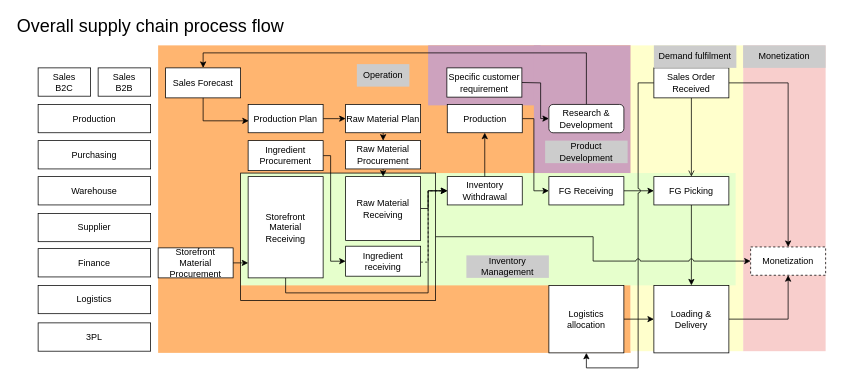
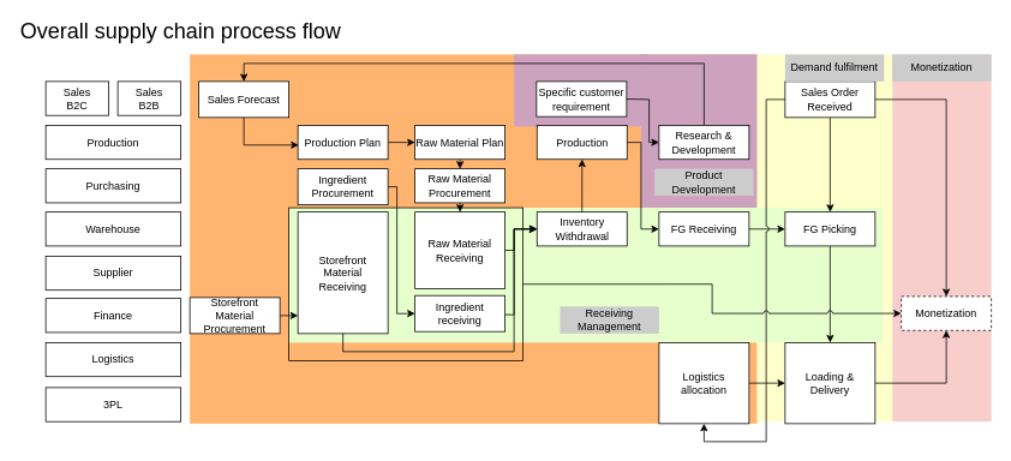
- <mxCell id="44" value="Operation" style="text;html=1;align=center;verticalAlign=middle;whiteSpace=wrap;rounded=0;fillColor=#CCCCCC;" parent="1" vertex="1"><mxGeometry x="475" y="85" width="70" height="30" as="geometry" /></mxCell>
- <mxCell id="55" value="Research &amp;amp; Development" style="whiteSpace=wrap;html=1;strokeColor=default;align=center;verticalAlign=middle;fontFamily=Helvetica;fontSize=12;fontColor=default;fillColor=#FFFFFF;rounded=1;" parent="1" vertex="1"><mxGeometry x="731" y="138.75" width="100" height="37.75" as="geometry" /></mxCell>
+ <mxCell id="55" value="Research &amp;amp; Development" style="whiteSpace=wrap;html=1;rounded=0;strokeColor=default;align=center;verticalAlign=middle;fontFamily=Helvetica;fontSize=12;fontColor=default;fillColor=#FFFFFF;" parent="1" vertex="1"><mxGeometry x="731" y="138.75" width="100" height="37.75" as="geometry" /></mxCell>
- <mxCell id="32" style="edgeStyle=orthogonalEdgeStyle;rounded=0;orthogonalLoop=1;jettySize=auto;html=1;entryX=0.5;entryY=0;entryDx=0;entryDy=0;endArrow=open;" parent="1" source="35" target="37" edge="1"><mxGeometry relative="1" as="geometry" /></mxCell>
+ <mxCell id="32" style="edgeStyle=orthogonalEdgeStyle;rounded=0;orthogonalLoop=1;jettySize=auto;html=1;entryX=0.5;entryY=0;entryDx=0;entryDy=0;" parent="1" source="35" target="37" edge="1"><mxGeometry relative="1" as="geometry" /></mxCell>
- <mxCell id="57" style="edgeStyle=orthogonalEdgeStyle;rounded=0;orthogonalLoop=1;jettySize=auto;html=1;entryX=0;entryY=0.5;entryDx=0;entryDy=0;dashed=1;" parent="1" source="58" target="26" edge="1"><mxGeometry relative="1" as="geometry"><Array as="points"><mxPoint x="570" y="349" /><mxPoint x="570" y="254" /></Array></mxGeometry></mxCell>
+ <mxCell id="57" style="edgeStyle=orthogonalEdgeStyle;rounded=0;orthogonalLoop=1;jettySize=auto;html=1;entryX=0;entryY=0.5;entryDx=0;entryDy=0;" parent="1" source="58" target="26" edge="1"><mxGeometry relative="1" as="geometry"><Array as="points"><mxPoint x="570" y="349" /><mxPoint x="570" y="254" /></Array></mxGeometry></mxCell>
- <mxCell id="43" value="Inventory Management" style="text;html=1;align=center;verticalAlign=middle;whiteSpace=wrap;rounded=0;fillColor=#CCCCCC;" parent="1" vertex="1"><mxGeometry x="621" y="340" width="110" height="30" as="geometry" /></mxCell>
+ <mxCell id="43" value="Receiving Management" style="text;html=1;align=center;verticalAlign=middle;whiteSpace=wrap;rounded=0;fillColor=#CCCCCC;" parent="1" vertex="1"><mxGeometry x="621" y="340" width="110" height="30" as="geometry" /></mxCell>
